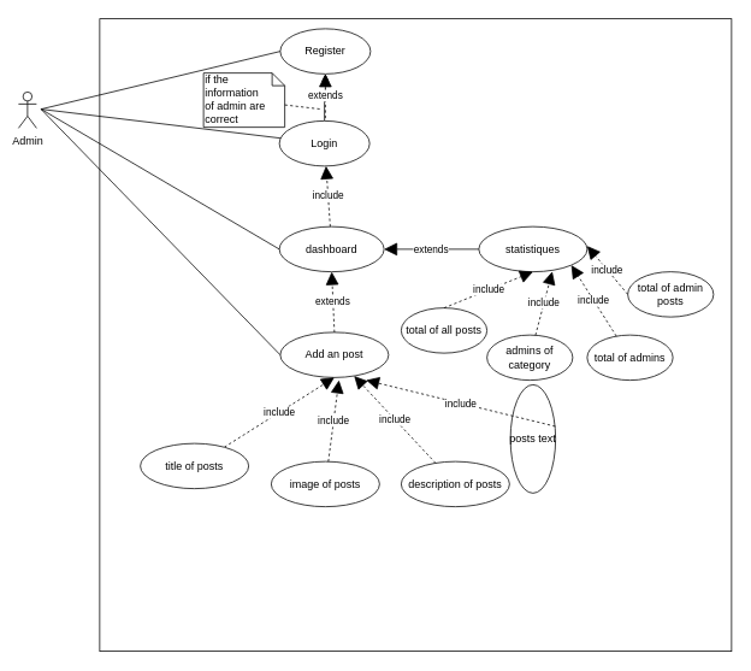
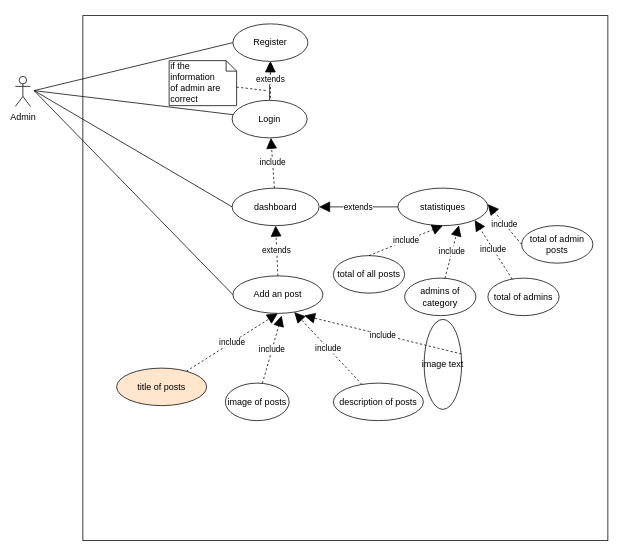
- <mxCell id="27" value="posts&amp;nbsp;text" style="ellipse;whiteSpace=wrap;html=1;direction=south;" parent="1" vertex="1"><mxGeometry x="565" y="425" width="50" height="120" as="geometry" /></mxCell>
+ <mxCell id="27" value="image&amp;nbsp;text" style="ellipse;whiteSpace=wrap;html=1;direction=south;" parent="1" vertex="1"><mxGeometry x="565" y="425" width="50" height="120" as="geometry" /></mxCell>
- <mxCell id="25" value="title of posts" style="ellipse;whiteSpace=wrap;html=1;" parent="1" vertex="1"><mxGeometry x="155" y="490" width="120" height="50" as="geometry" /></mxCell>
+ <mxCell id="25" value="title of posts" style="ellipse;whiteSpace=wrap;html=1;fillColor=#ffe6cc;" parent="1" vertex="1"><mxGeometry x="155" y="490" width="120" height="50" as="geometry" /></mxCell>
- <mxCell id="33" value="image&amp;nbsp;of posts" style="ellipse;whiteSpace=wrap;html=1;" parent="1" vertex="1"><mxGeometry x="300" y="510" width="120" height="50" as="geometry" /></mxCell>
+ <mxCell id="33" value="image&amp;nbsp;of posts" style="ellipse;whiteSpace=wrap;html=1;" parent="1" vertex="1"><mxGeometry x="300" y="510" width="85" height="50" as="geometry" /></mxCell>
